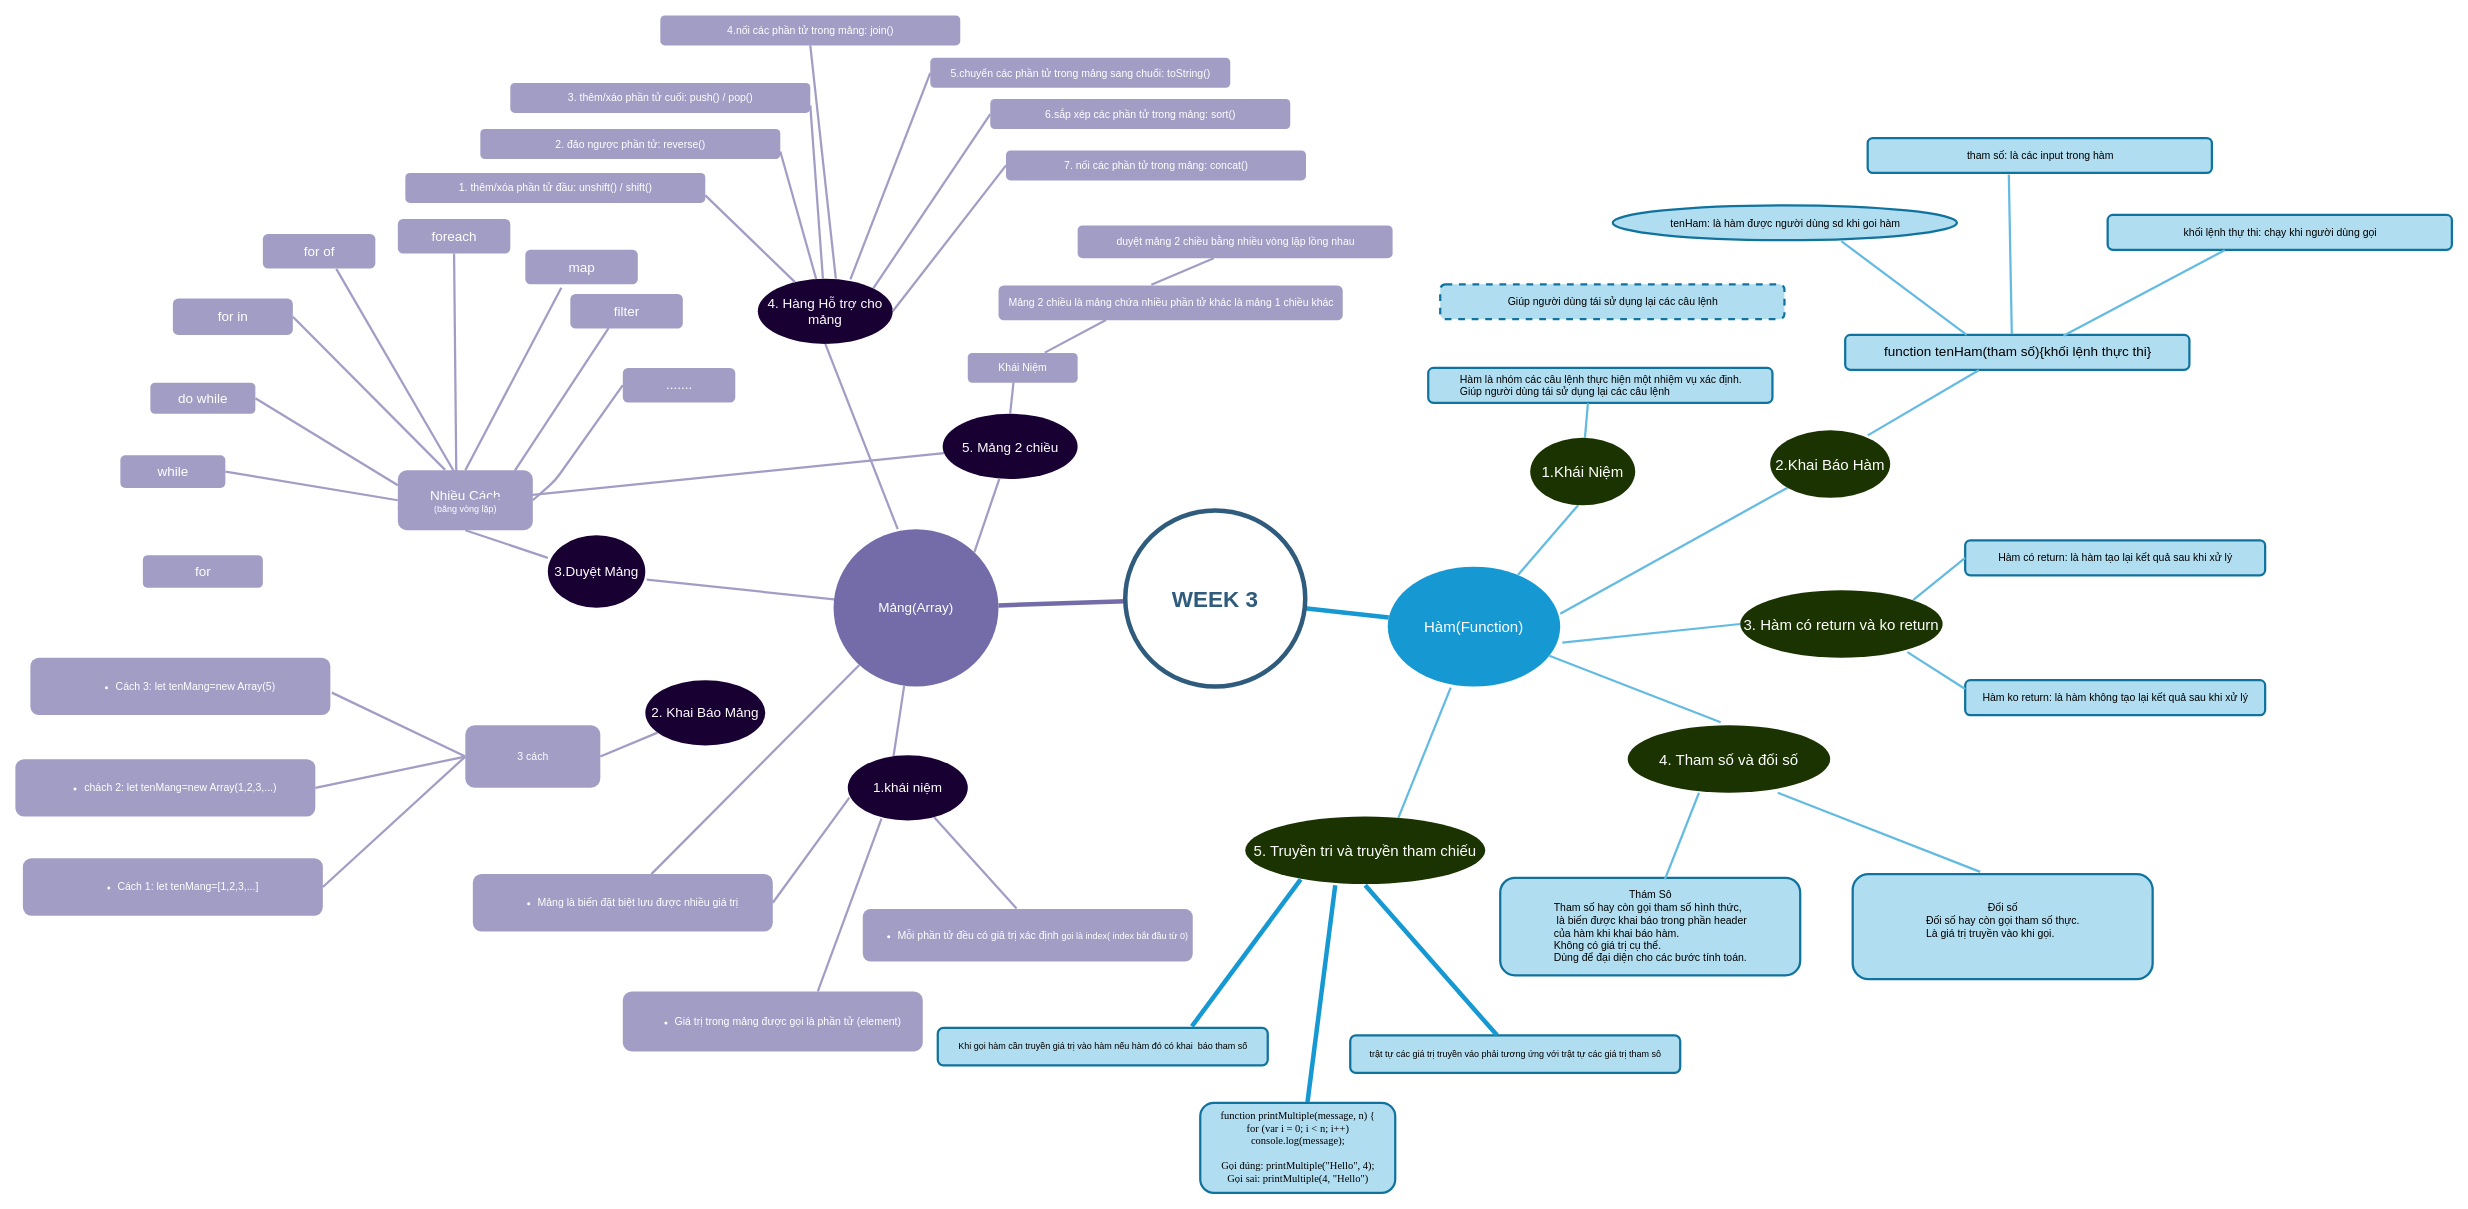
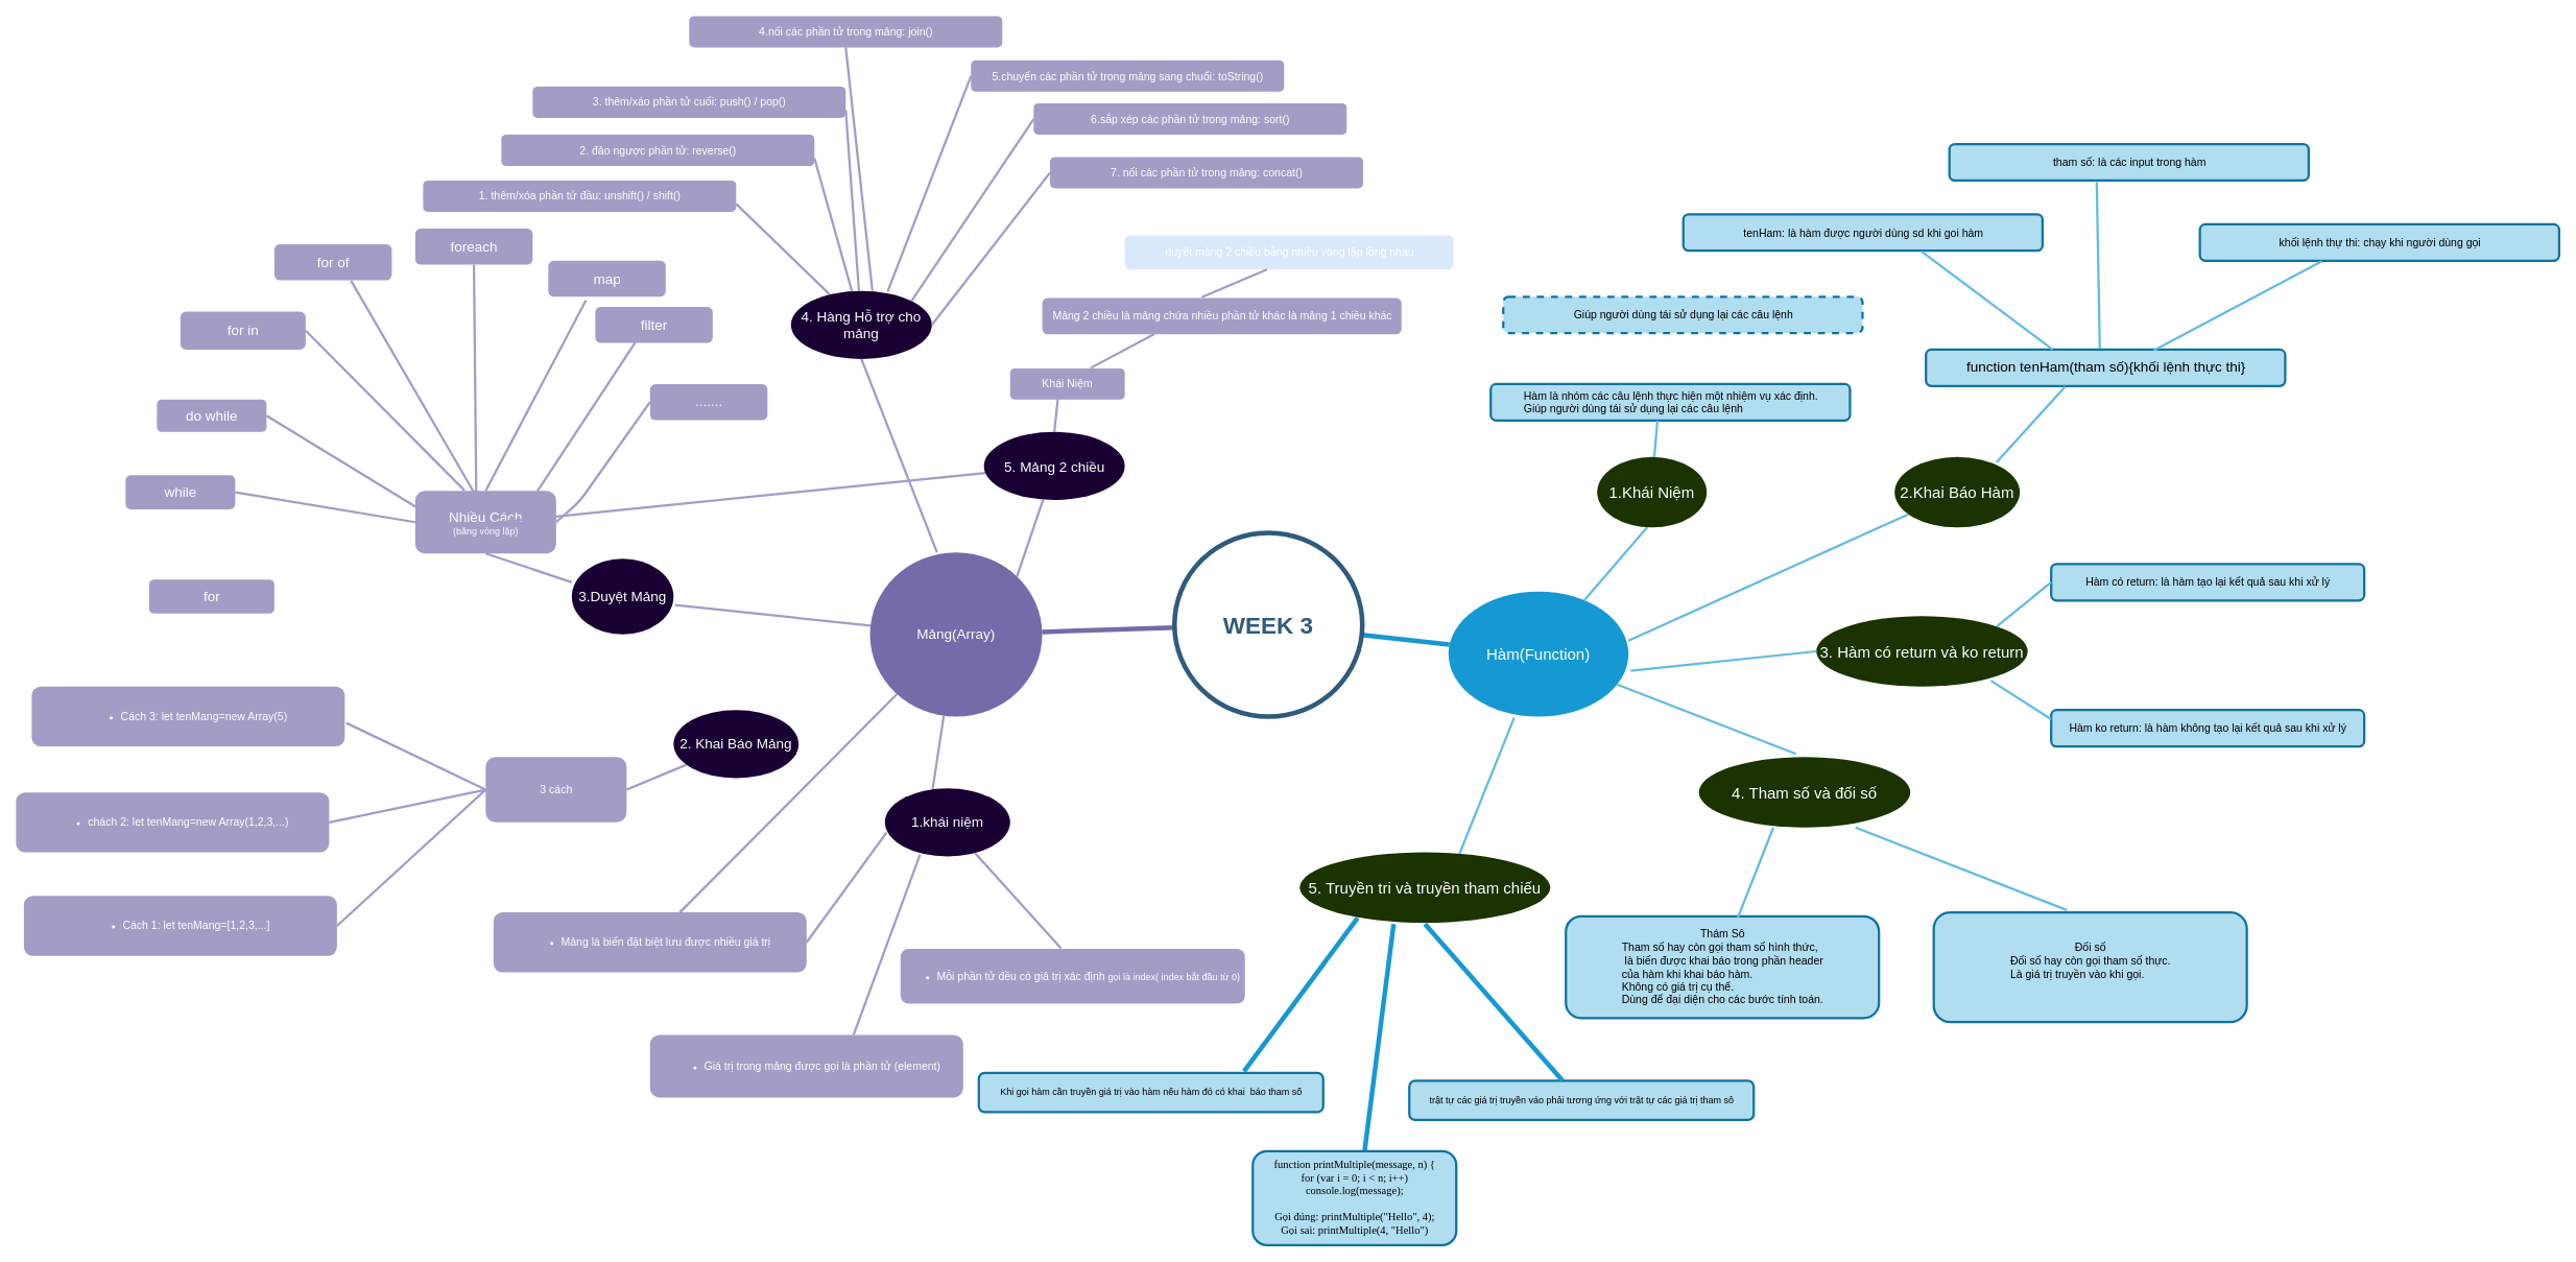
- <mxCell id="79" value="&lt;div style=&quot;text-align: left&quot;&gt;&lt;font style=&quot;font-size: 14px&quot;&gt;tenHam: là hàm được người dùng sd khi goi hàm&lt;/font&gt;&lt;/div&gt;" style="ellipse;fillColor=#b1ddf0;strokeColor=#10739e;strokeWidth=3;shadow=0;html=1;" vertex="1" parent="1"><mxGeometry x="2150" y="273.25" width="459" height="46.5" as="geometry" /></mxCell>
+ <mxCell id="79" value="&lt;div style=&quot;text-align: left&quot;&gt;&lt;font style=&quot;font-size: 14px&quot;&gt;tenHam: là hàm được người dùng sd khi goi hàm&lt;/font&gt;&lt;/div&gt;" style="rounded=1;fillColor=#b1ddf0;strokeColor=#10739e;strokeWidth=3;shadow=0;html=1;" vertex="1" parent="1"><mxGeometry x="2150" y="273.25" width="459" height="46.5" as="geometry" /></mxCell>
- <mxCell id="68" value="&lt;span style=&quot;font-size: 14px ; text-align: left&quot;&gt;duyệt mảng 2 chiều bằng nhiều vòng lặp lồng nhau&lt;/span&gt;" style="rounded=1;fillColor=#a29dc5;strokeColor=none;strokeWidth=3;shadow=0;html=1;fontColor=#FFFFFF;" vertex="1" parent="1"><mxGeometry x="1436.5" y="300" width="420" height="43.75" as="geometry" /></mxCell>
+ <mxCell id="68" value="&lt;span style=&quot;font-size: 14px ; text-align: left&quot;&gt;duyệt mảng 2 chiều bằng nhiều vòng lặp lồng nhau&lt;/span&gt;" style="rounded=1;fillColor=#dae8fc;strokeColor=none;strokeWidth=3;shadow=0;html=1;fontColor=#FFFFFF;" vertex="1" parent="1"><mxGeometry x="1436.5" y="300" width="420" height="43.75" as="geometry" /></mxCell>
- <mxCell id="77" value="2.Khai Báo Hàm" style="ellipse;whiteSpace=wrap;html=1;shadow=0;fontFamily=Helvetica;fontSize=20;fontColor=#FFFFFF;align=center;strokeWidth=3;fillColor=#1A3300;strokeColor=none;" vertex="1" parent="1"><mxGeometry x="2360" y="573.25" width="160" height="90" as="geometry" /></mxCell>
+ <mxCell id="77" value="2.Khai Báo Hàm" style="ellipse;whiteSpace=wrap;html=1;shadow=0;fontFamily=Helvetica;fontSize=20;fontColor=#FFFFFF;align=center;strokeWidth=3;fillColor=#1A3300;strokeColor=none;" vertex="1" parent="1"><mxGeometry x="2420" y="583.25" width="160" height="90" as="geometry" /></mxCell>
